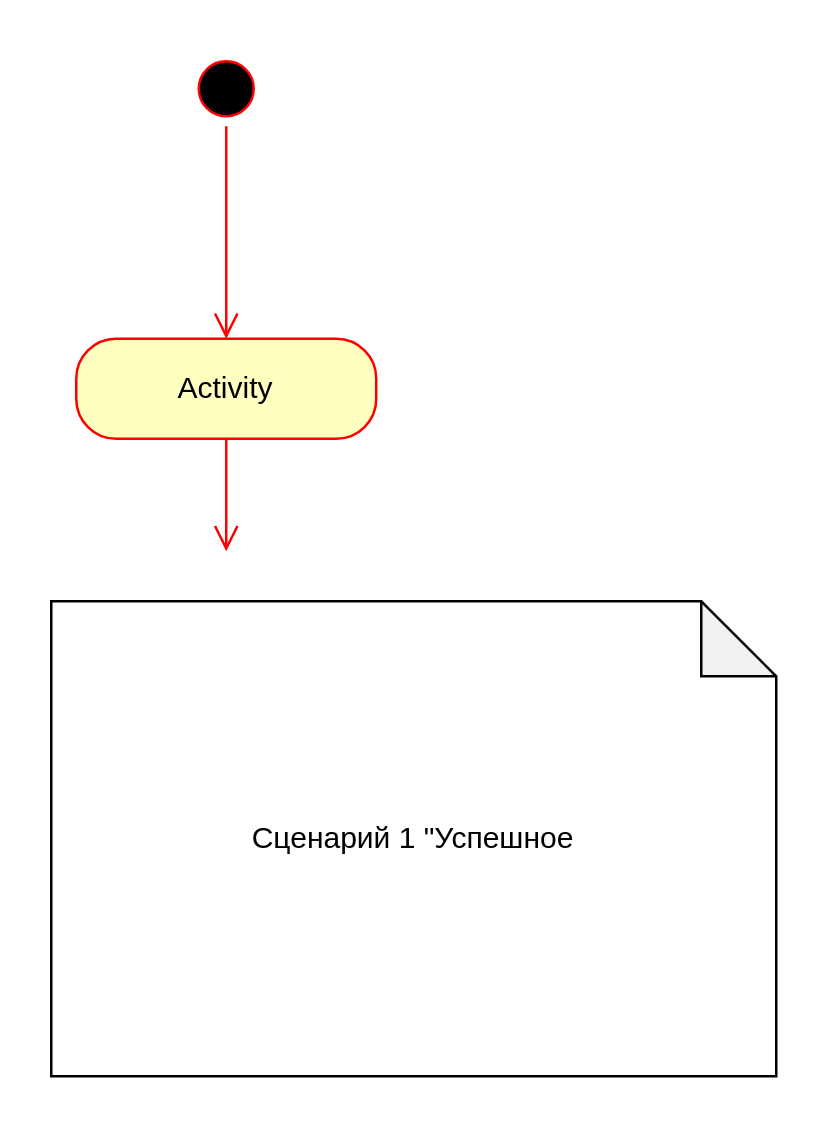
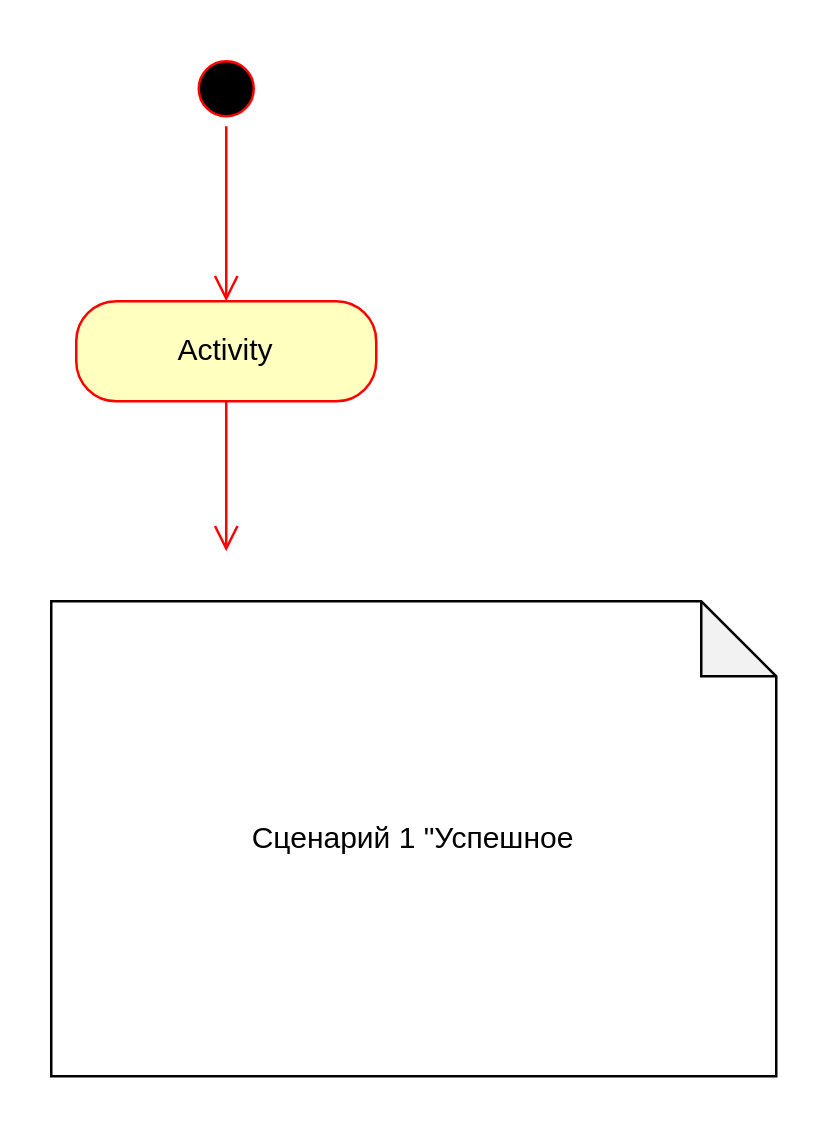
- <mxCell id="4" value="Activity" style="rounded=1;whiteSpace=wrap;html=1;arcSize=40;fontColor=#000000;fillColor=#ffffc0;strokeColor=#ff0000;" vertex="1" parent="1"><mxGeometry x="30" y="135" width="120" height="40" as="geometry" /></mxCell>
+ <mxCell id="4" value="Activity" style="rounded=1;whiteSpace=wrap;html=1;arcSize=40;fontColor=#000000;fillColor=#ffffc0;strokeColor=#ff0000;" vertex="1" parent="1"><mxGeometry x="30" y="120" width="120" height="40" as="geometry" /></mxCell>
